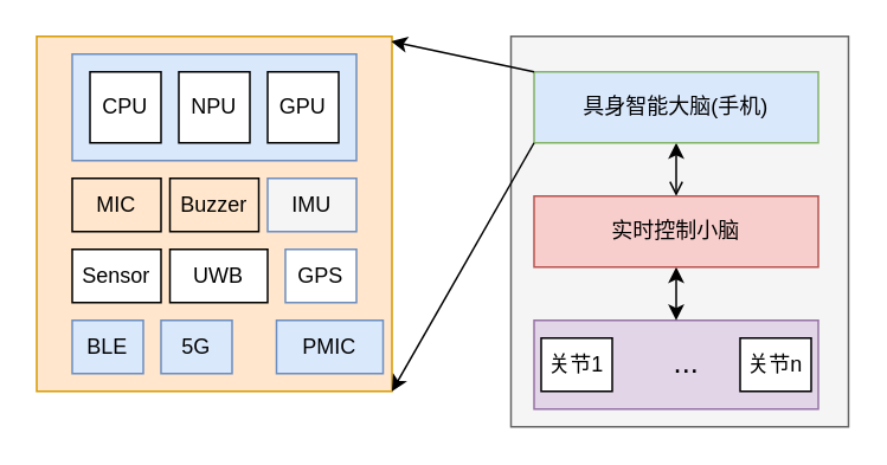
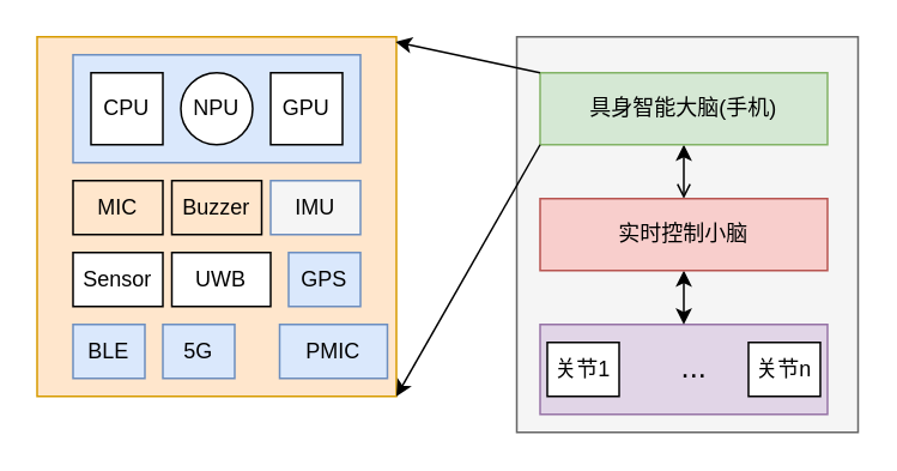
- <mxCell id="15" value="NPU" style="rounded=0;whiteSpace=wrap;html=1;" vertex="1" parent="11"><mxGeometry x="80" y="20" width="40" height="40" as="geometry" /></mxCell>
+ <mxCell id="15" value="NPU" style="ellipse;whiteSpace=wrap;html=1;" vertex="1" parent="11"><mxGeometry x="80" y="20" width="40" height="40" as="geometry" /></mxCell>
- <mxCell id="5" value="具身智能大脑(手机)" style="rounded=0;whiteSpace=wrap;html=1;fillColor=#dae8fc;strokeColor=#82b366;" vertex="1" parent="1"><mxGeometry x="300" y="40" width="160" height="40" as="geometry" /></mxCell>
+ <mxCell id="5" value="具身智能大脑(手机)" style="rounded=0;whiteSpace=wrap;html=1;fillColor=#d5e8d4;strokeColor=#82b366;" vertex="1" parent="1"><mxGeometry x="300" y="40" width="160" height="40" as="geometry" /></mxCell>
- <mxCell id="22" value="GPS" style="rounded=0;whiteSpace=wrap;html=1;fillColor=#ffffff;strokeColor=#6c8ebf;" vertex="1" parent="11"><mxGeometry x="140" y="120" width="40" height="30" as="geometry" /></mxCell>
+ <mxCell id="22" value="GPS" style="rounded=0;whiteSpace=wrap;html=1;fillColor=#dae8fc;strokeColor=#6c8ebf;" vertex="1" parent="11"><mxGeometry x="140" y="120" width="40" height="30" as="geometry" /></mxCell>
